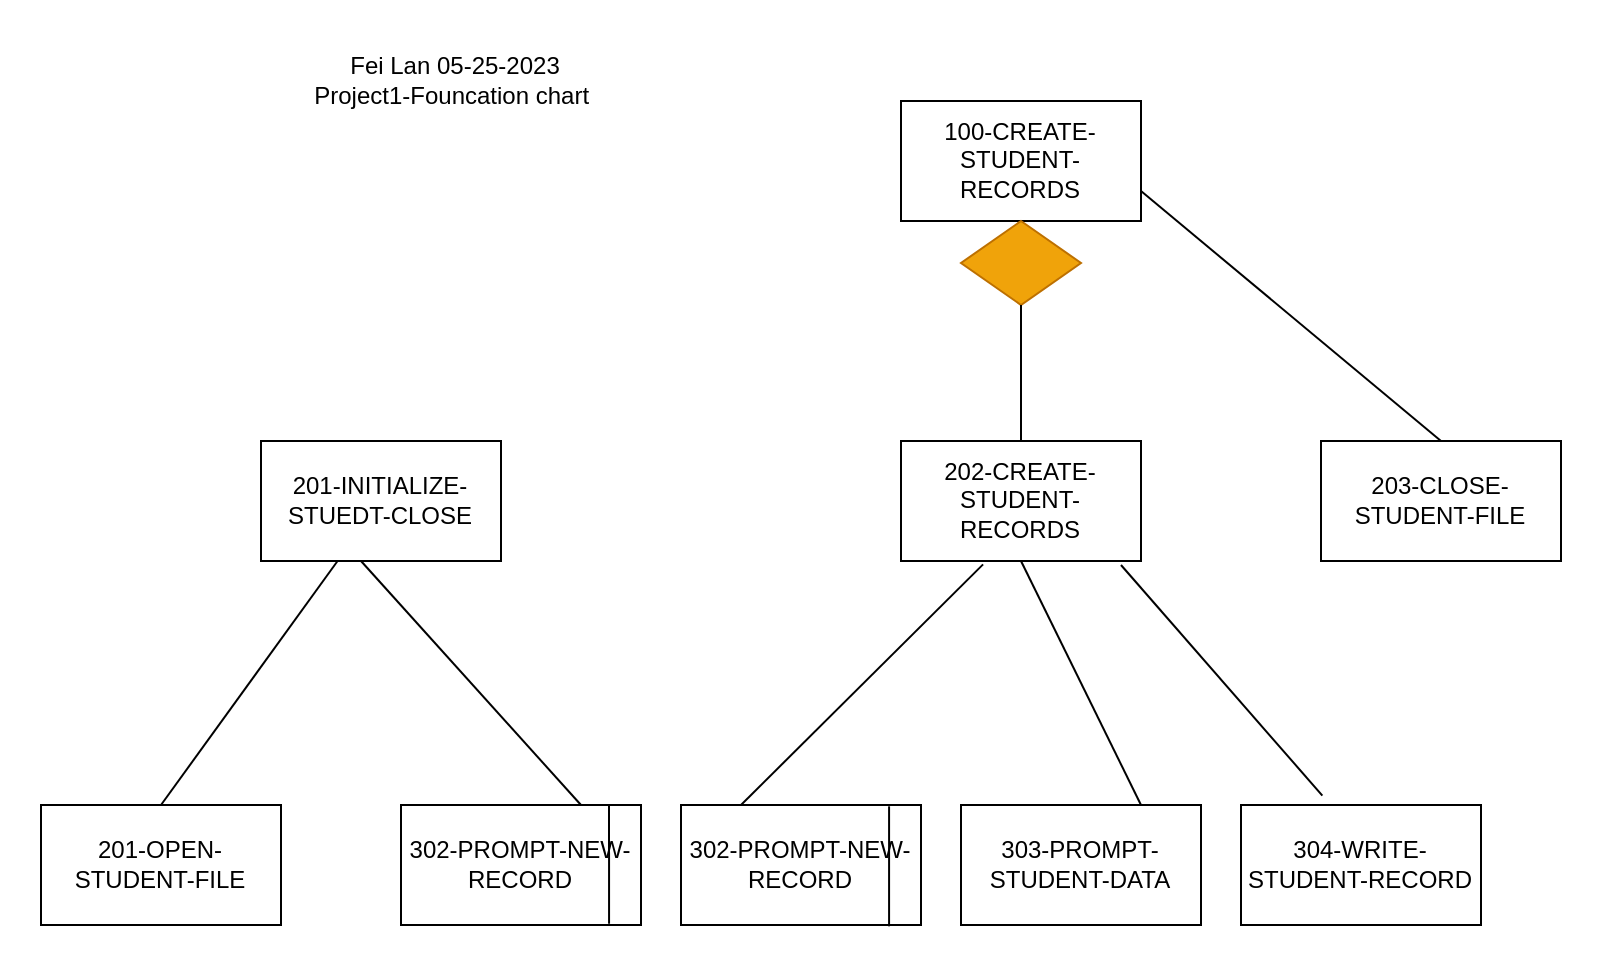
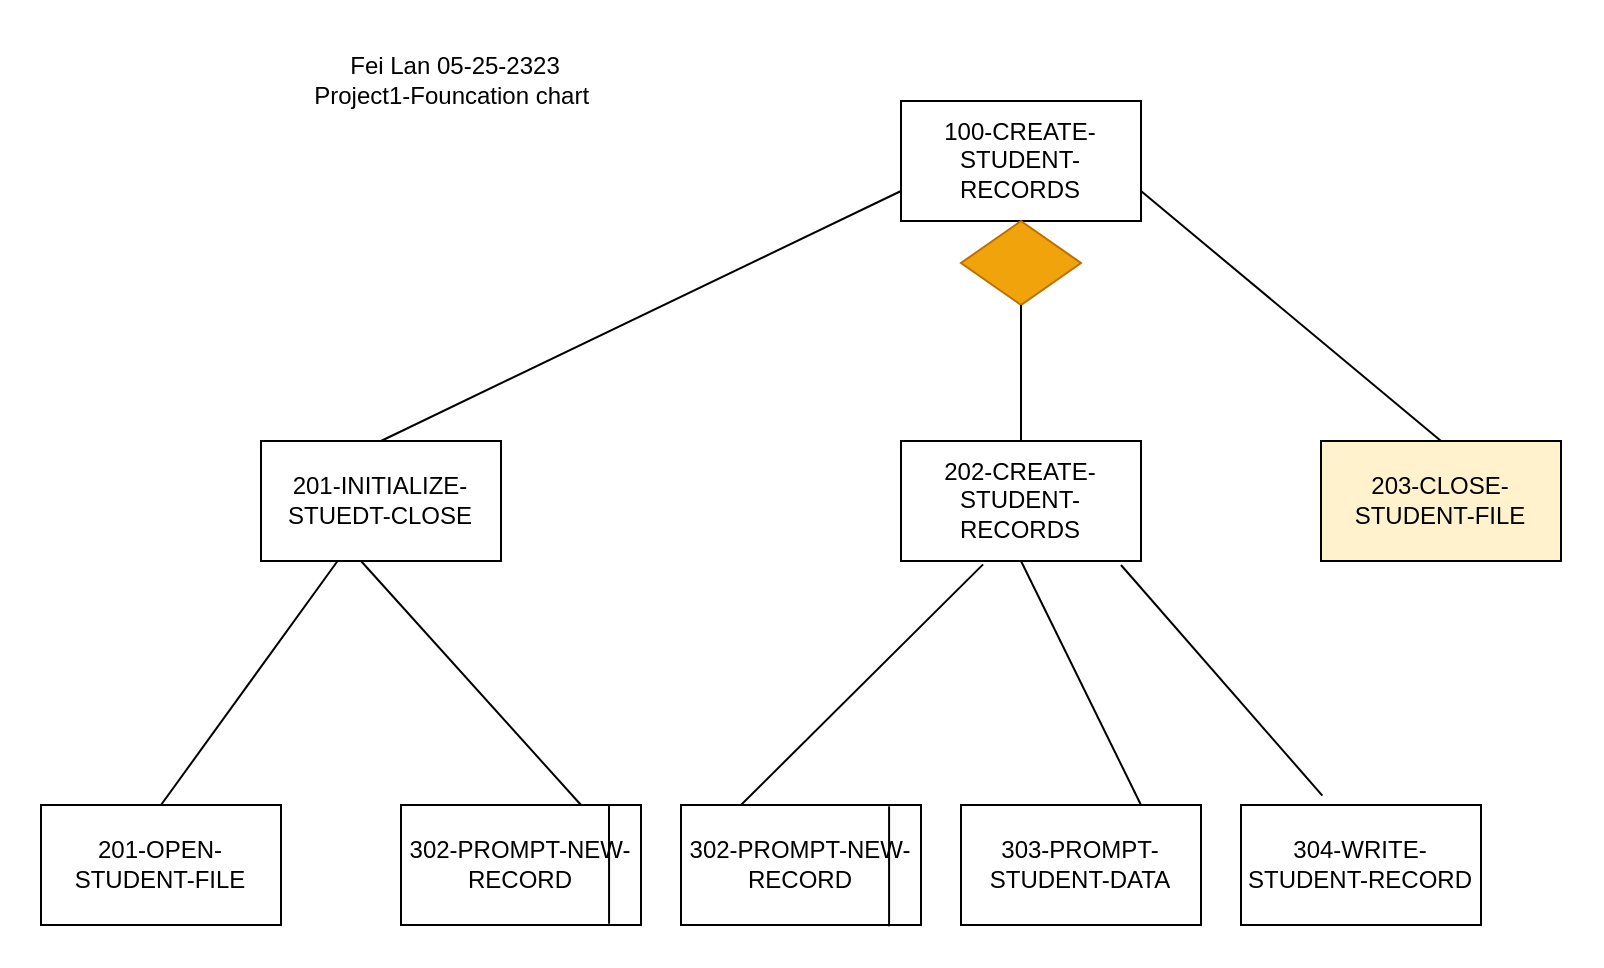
- <mxCell id="21" value="Fei Lan 05-25-2023&lt;br&gt;Project1-Founcation chart&amp;nbsp;" style="text;html=1;align=center;verticalAlign=middle;resizable=0;points=[];autosize=1;strokeColor=none;fillColor=none;" parent="1" vertex="1"><mxGeometry x="147" y="20" width="160" height="40" as="geometry" /></mxCell>
+ <mxCell id="21" value="Fei Lan 05-25-2323&lt;br&gt;Project1-Founcation chart&amp;nbsp;" style="text;html=1;align=center;verticalAlign=middle;resizable=0;points=[];autosize=1;strokeColor=none;fillColor=none;" parent="1" vertex="1"><mxGeometry x="147" y="20" width="160" height="40" as="geometry" /></mxCell>
+ <mxCell id="20" value="" style="endArrow=none;html=1;rounded=0;entryX=0;entryY=0.75;entryDx=0;entryDy=0;exitX=0.5;exitY=0;exitDx=0;exitDy=0;" parent="1" source="19" target="2" edge="1"><mxGeometry width="50" height="50" relative="1" as="geometry"><mxPoint x="210" y="212" as="sourcePoint" /><mxPoint x="470" y="272" as="targetPoint" /><Array as="points" /></mxGeometry></mxCell>
- <mxCell id="3" value="203-CLOSE-STUDENT-FILE" style="rounded=0;whiteSpace=wrap;html=1;" parent="1" vertex="1"><mxGeometry x="660" y="220" width="120" height="60" as="geometry" /></mxCell>
+ <mxCell id="3" value="203-CLOSE-STUDENT-FILE" style="rounded=0;whiteSpace=wrap;html=1;fillColor=#fff2cc;" parent="1" vertex="1"><mxGeometry x="660" y="220" width="120" height="60" as="geometry" /></mxCell>
